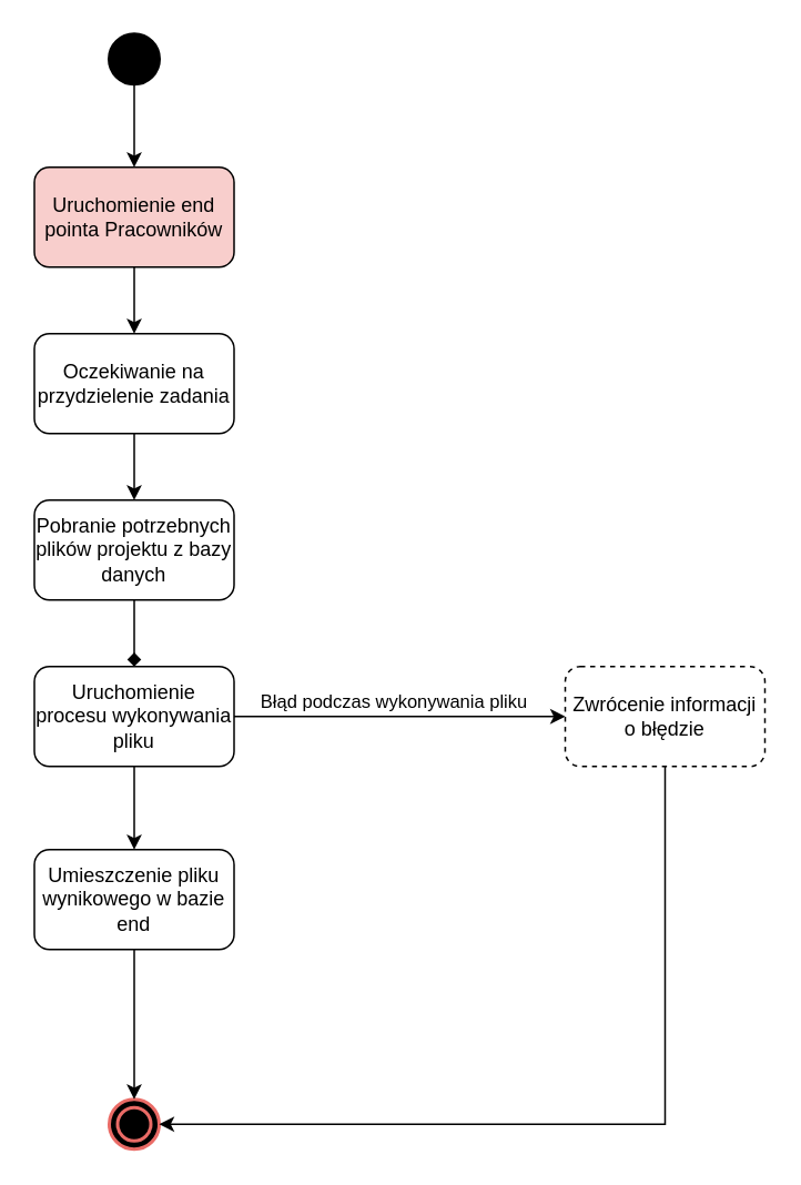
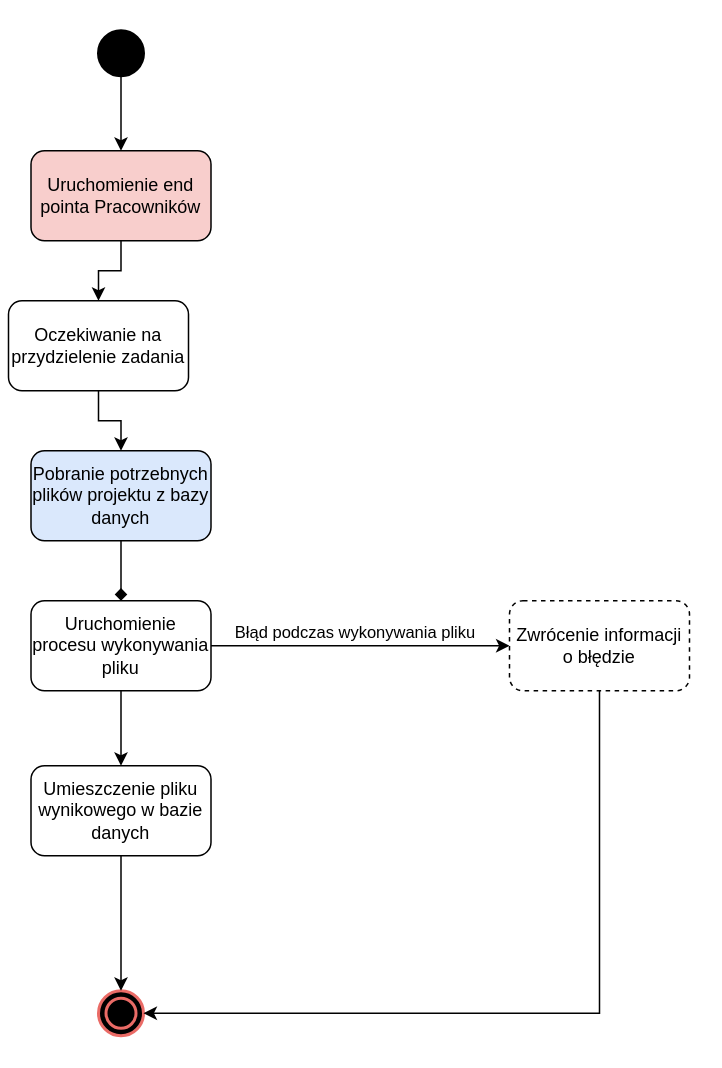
- <mxCell id="8" value="Oczekiwanie na przydzielenie zadania" style="rounded=1;whiteSpace=wrap;html=1;" vertex="1" parent="1"><mxGeometry x="20" y="200" width="120" height="60" as="geometry" /></mxCell>
+ <mxCell id="8" value="Oczekiwanie na przydzielenie zadania" style="rounded=1;whiteSpace=wrap;html=1;" vertex="1" parent="1"><mxGeometry x="5" y="200" width="120" height="60" as="geometry" /></mxCell>
- <mxCell id="10" value="Pobranie potrzebnych plików projektu z bazy danych" style="whiteSpace=wrap;html=1;rounded=1;" vertex="1" parent="1"><mxGeometry x="20" y="300" width="120" height="60" as="geometry" /></mxCell>
+ <mxCell id="10" value="Pobranie potrzebnych plików projektu z bazy danych" style="whiteSpace=wrap;html=1;rounded=1;fillColor=#dae8fc;" vertex="1" parent="1"><mxGeometry x="20" y="300" width="120" height="60" as="geometry" /></mxCell>
- <mxCell id="18" value="Umieszczenie pliku wynikowego w bazie end" style="whiteSpace=wrap;html=1;rounded=1;" vertex="1" parent="1"><mxGeometry x="20" y="510" width="120" height="60" as="geometry" /></mxCell>
+ <mxCell id="18" value="Umieszczenie pliku wynikowego w bazie danych" style="whiteSpace=wrap;html=1;rounded=1;" vertex="1" parent="1"><mxGeometry x="20" y="510" width="120" height="60" as="geometry" /></mxCell>
